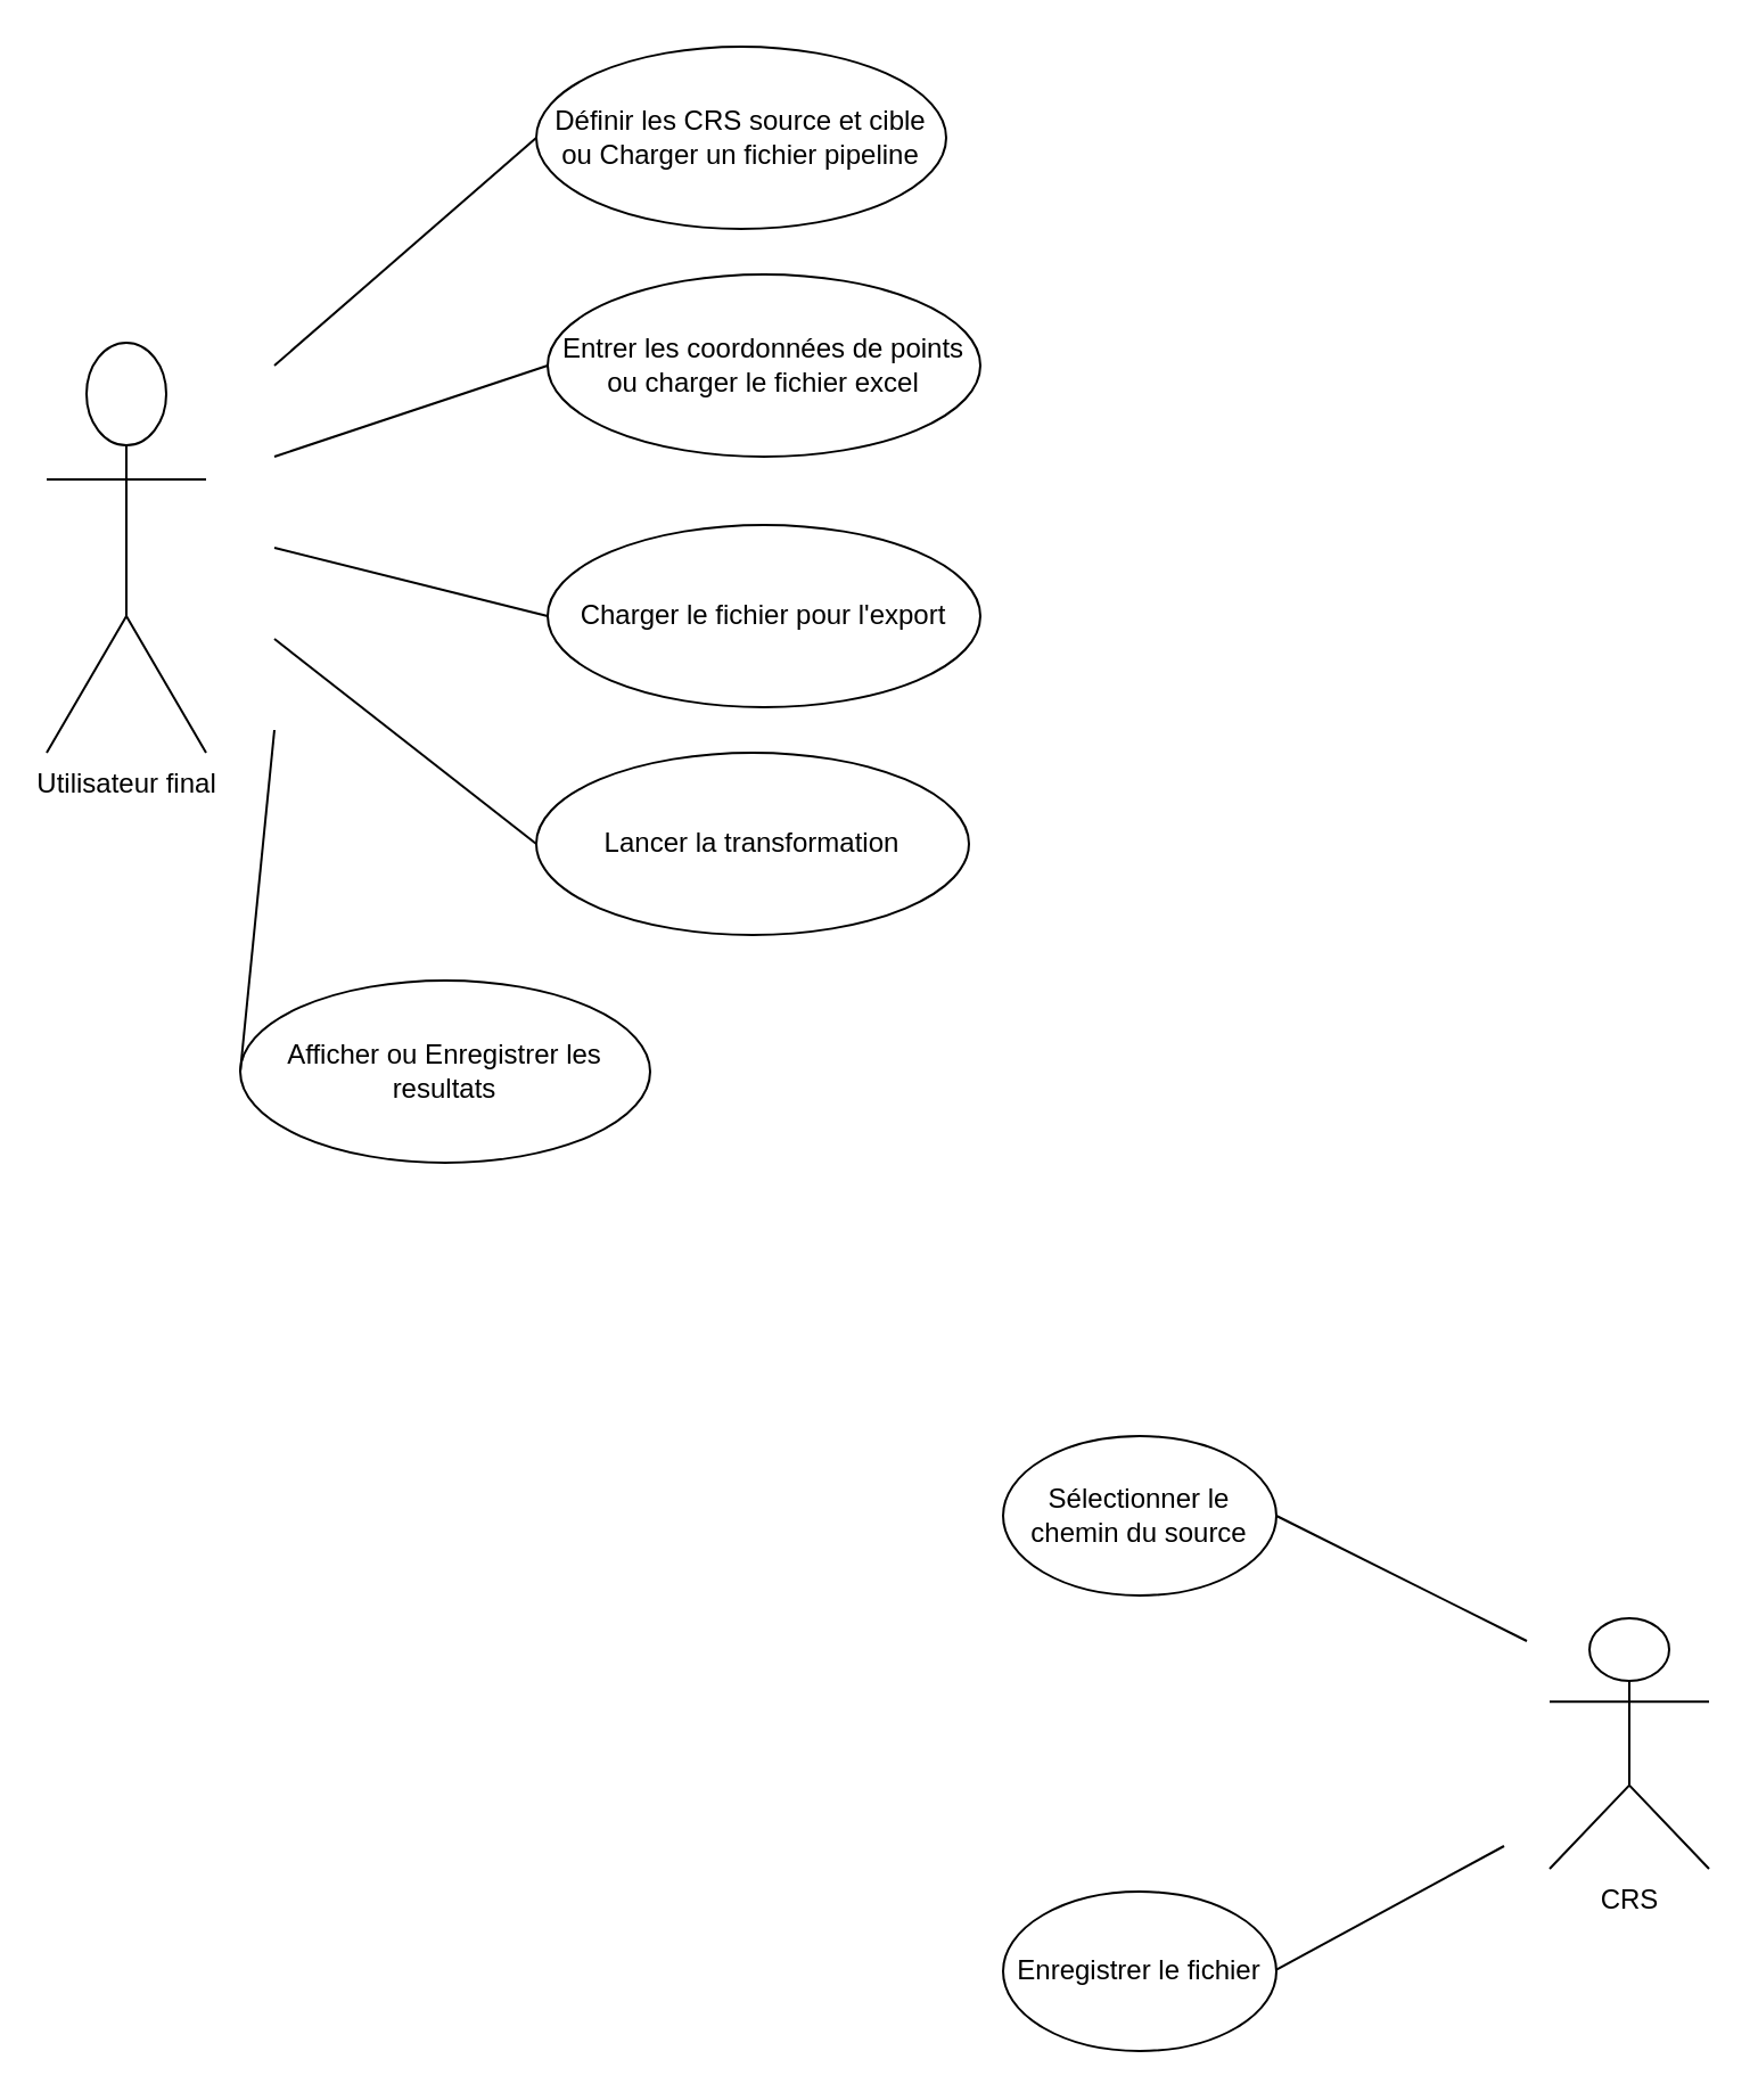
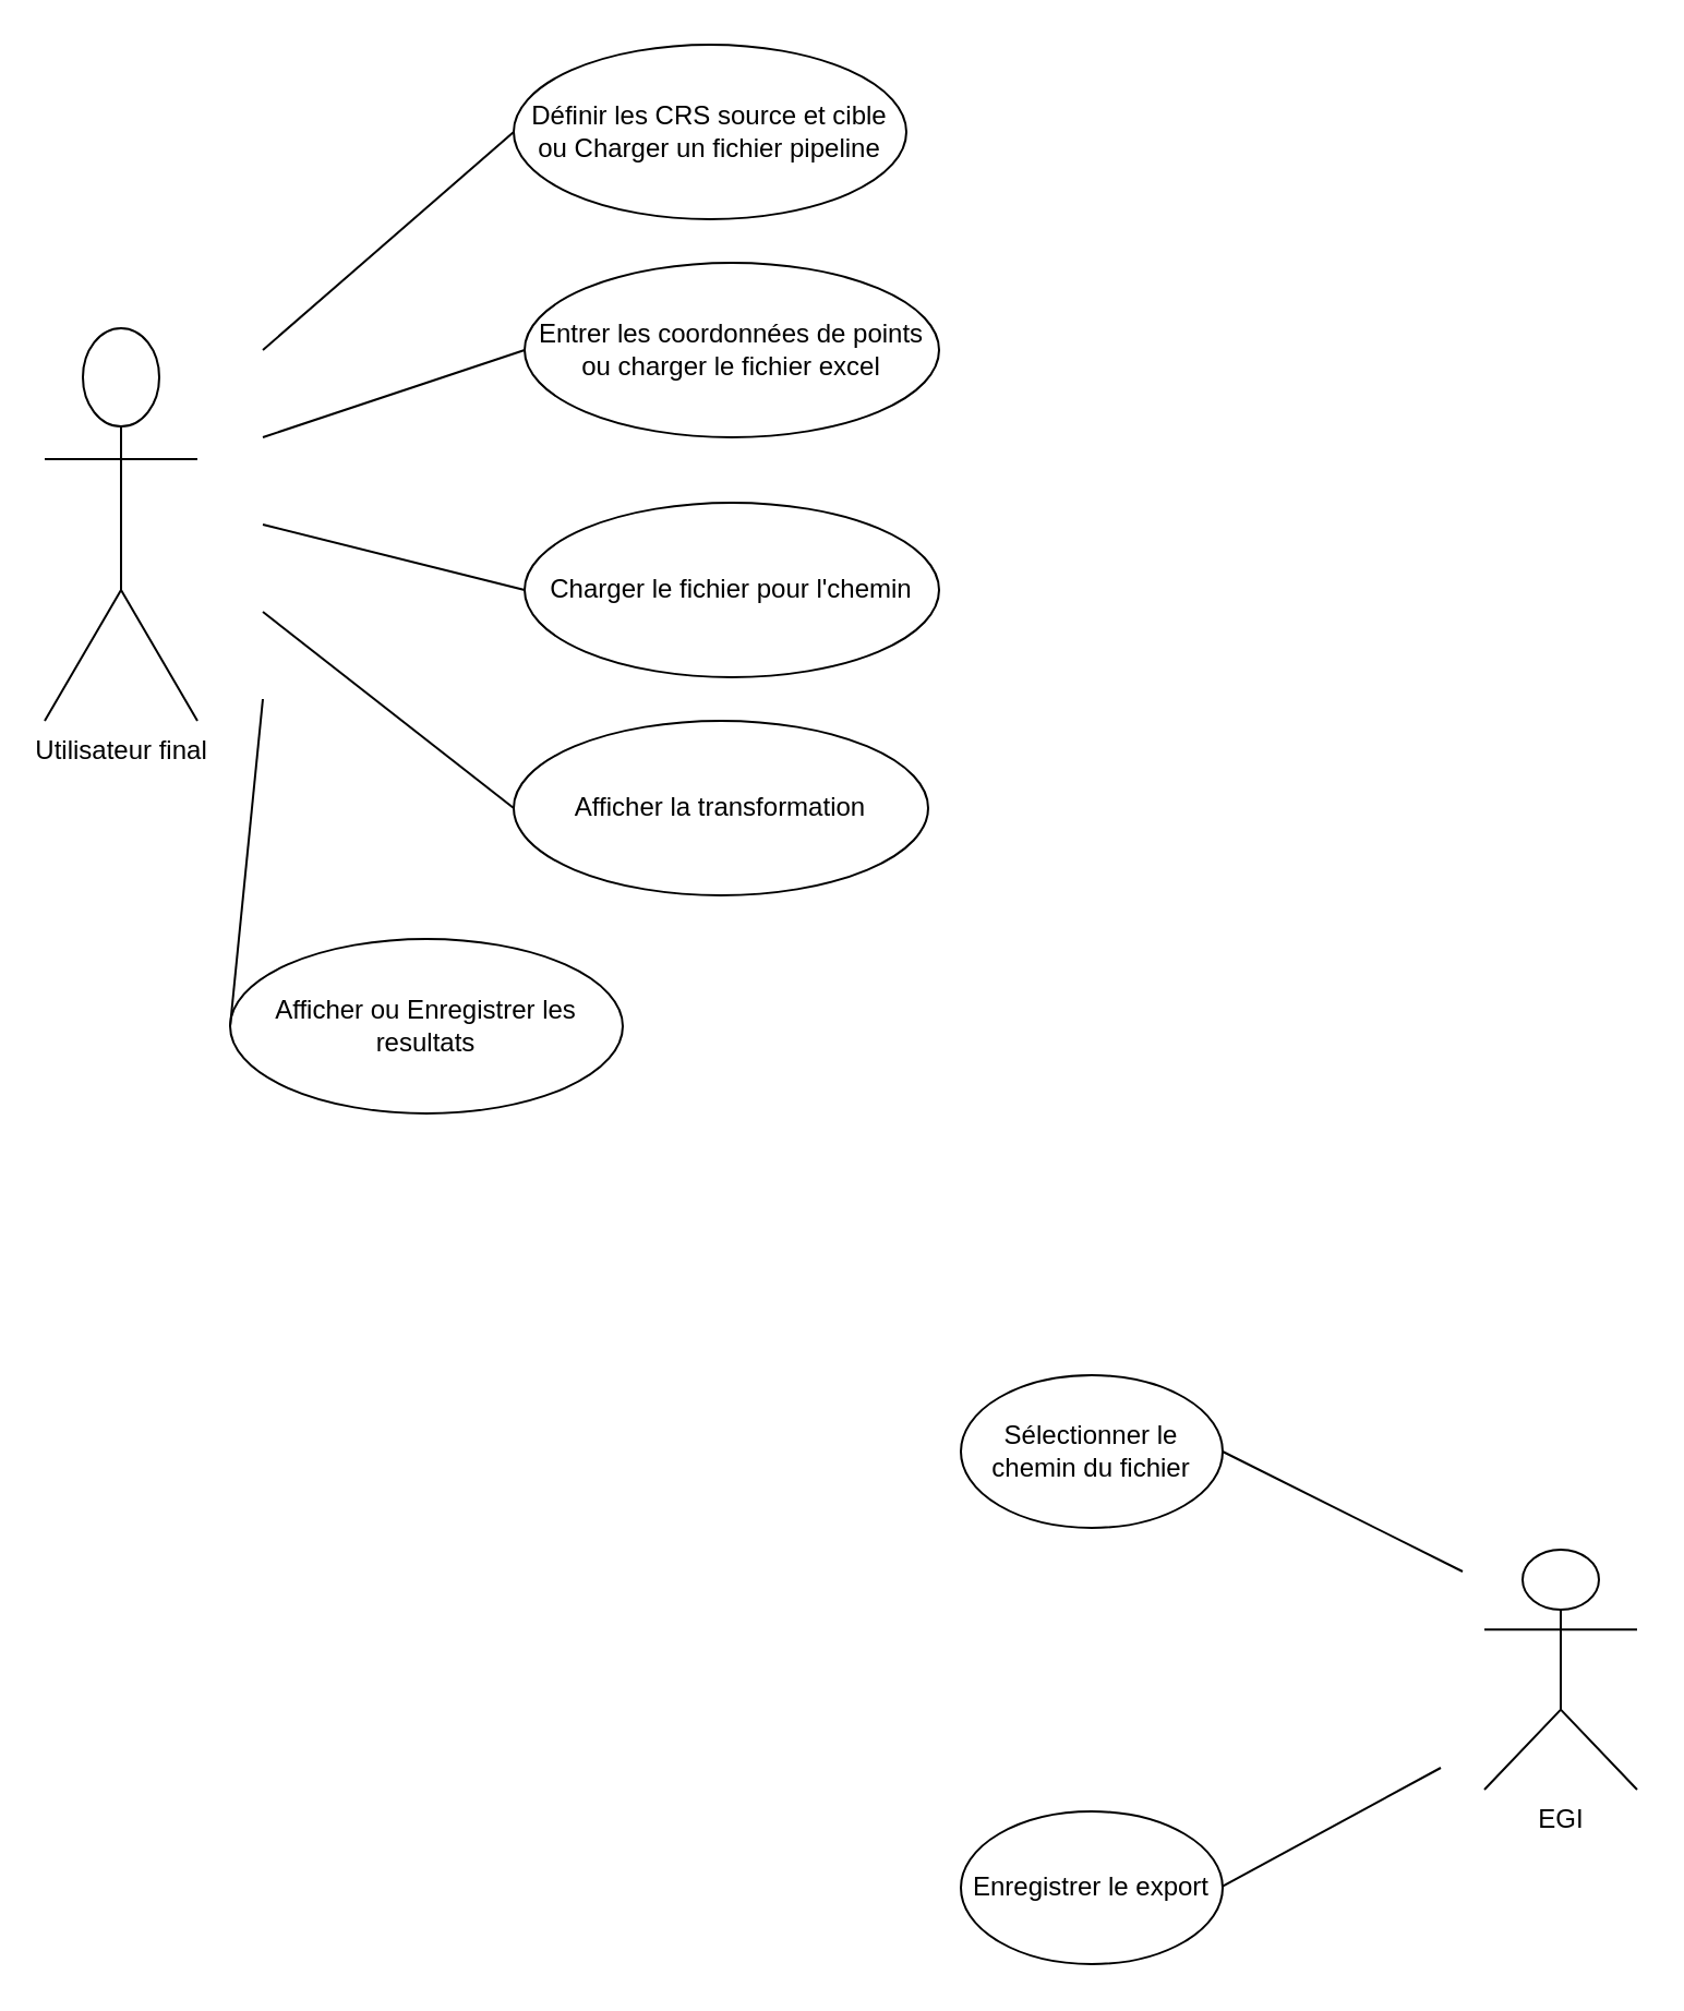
- <mxCell id="11" value="Charger le fichier pour l'export" style="ellipse;whiteSpace=wrap;html=1;" vertex="1" parent="1"><mxGeometry x="240" y="230" width="190" height="80" as="geometry" /></mxCell>
+ <mxCell id="11" value="Charger le fichier pour l'chemin" style="ellipse;whiteSpace=wrap;html=1;" vertex="1" parent="1"><mxGeometry x="240" y="230" width="190" height="80" as="geometry" /></mxCell>
- <mxCell id="4" value="Lancer la transformation" style="ellipse;whiteSpace=wrap;html=1;" parent="1" vertex="1"><mxGeometry x="235" y="330" width="190" height="80" as="geometry" /></mxCell>
+ <mxCell id="4" value="Afficher la transformation" style="ellipse;whiteSpace=wrap;html=1;" parent="1" vertex="1"><mxGeometry x="235" y="330" width="190" height="80" as="geometry" /></mxCell>
- <mxCell id="14" value="Sélectionner le chemin du source " style="ellipse;whiteSpace=wrap;html=1;" vertex="1" parent="1"><mxGeometry x="440" y="630" width="120" height="70" as="geometry" /></mxCell>
+ <mxCell id="14" value="Sélectionner le chemin du fichier " style="ellipse;whiteSpace=wrap;html=1;" vertex="1" parent="1"><mxGeometry x="440" y="630" width="120" height="70" as="geometry" /></mxCell>
- <mxCell id="13" value="CRS" style="shape=umlActor;verticalLabelPosition=bottom;verticalAlign=top;html=1;outlineConnect=0;" vertex="1" parent="1"><mxGeometry x="680" y="710" width="70" height="110" as="geometry" /></mxCell>
+ <mxCell id="13" value="EGI" style="shape=umlActor;verticalLabelPosition=bottom;verticalAlign=top;html=1;outlineConnect=0;" vertex="1" parent="1"><mxGeometry x="680" y="710" width="70" height="110" as="geometry" /></mxCell>
- <mxCell id="15" value="Enregistrer le fichier" style="ellipse;whiteSpace=wrap;html=1;" vertex="1" parent="1"><mxGeometry x="440" y="830" width="120" height="70" as="geometry" /></mxCell>
+ <mxCell id="15" value="Enregistrer le export" style="ellipse;whiteSpace=wrap;html=1;" vertex="1" parent="1"><mxGeometry x="440" y="830" width="120" height="70" as="geometry" /></mxCell>
